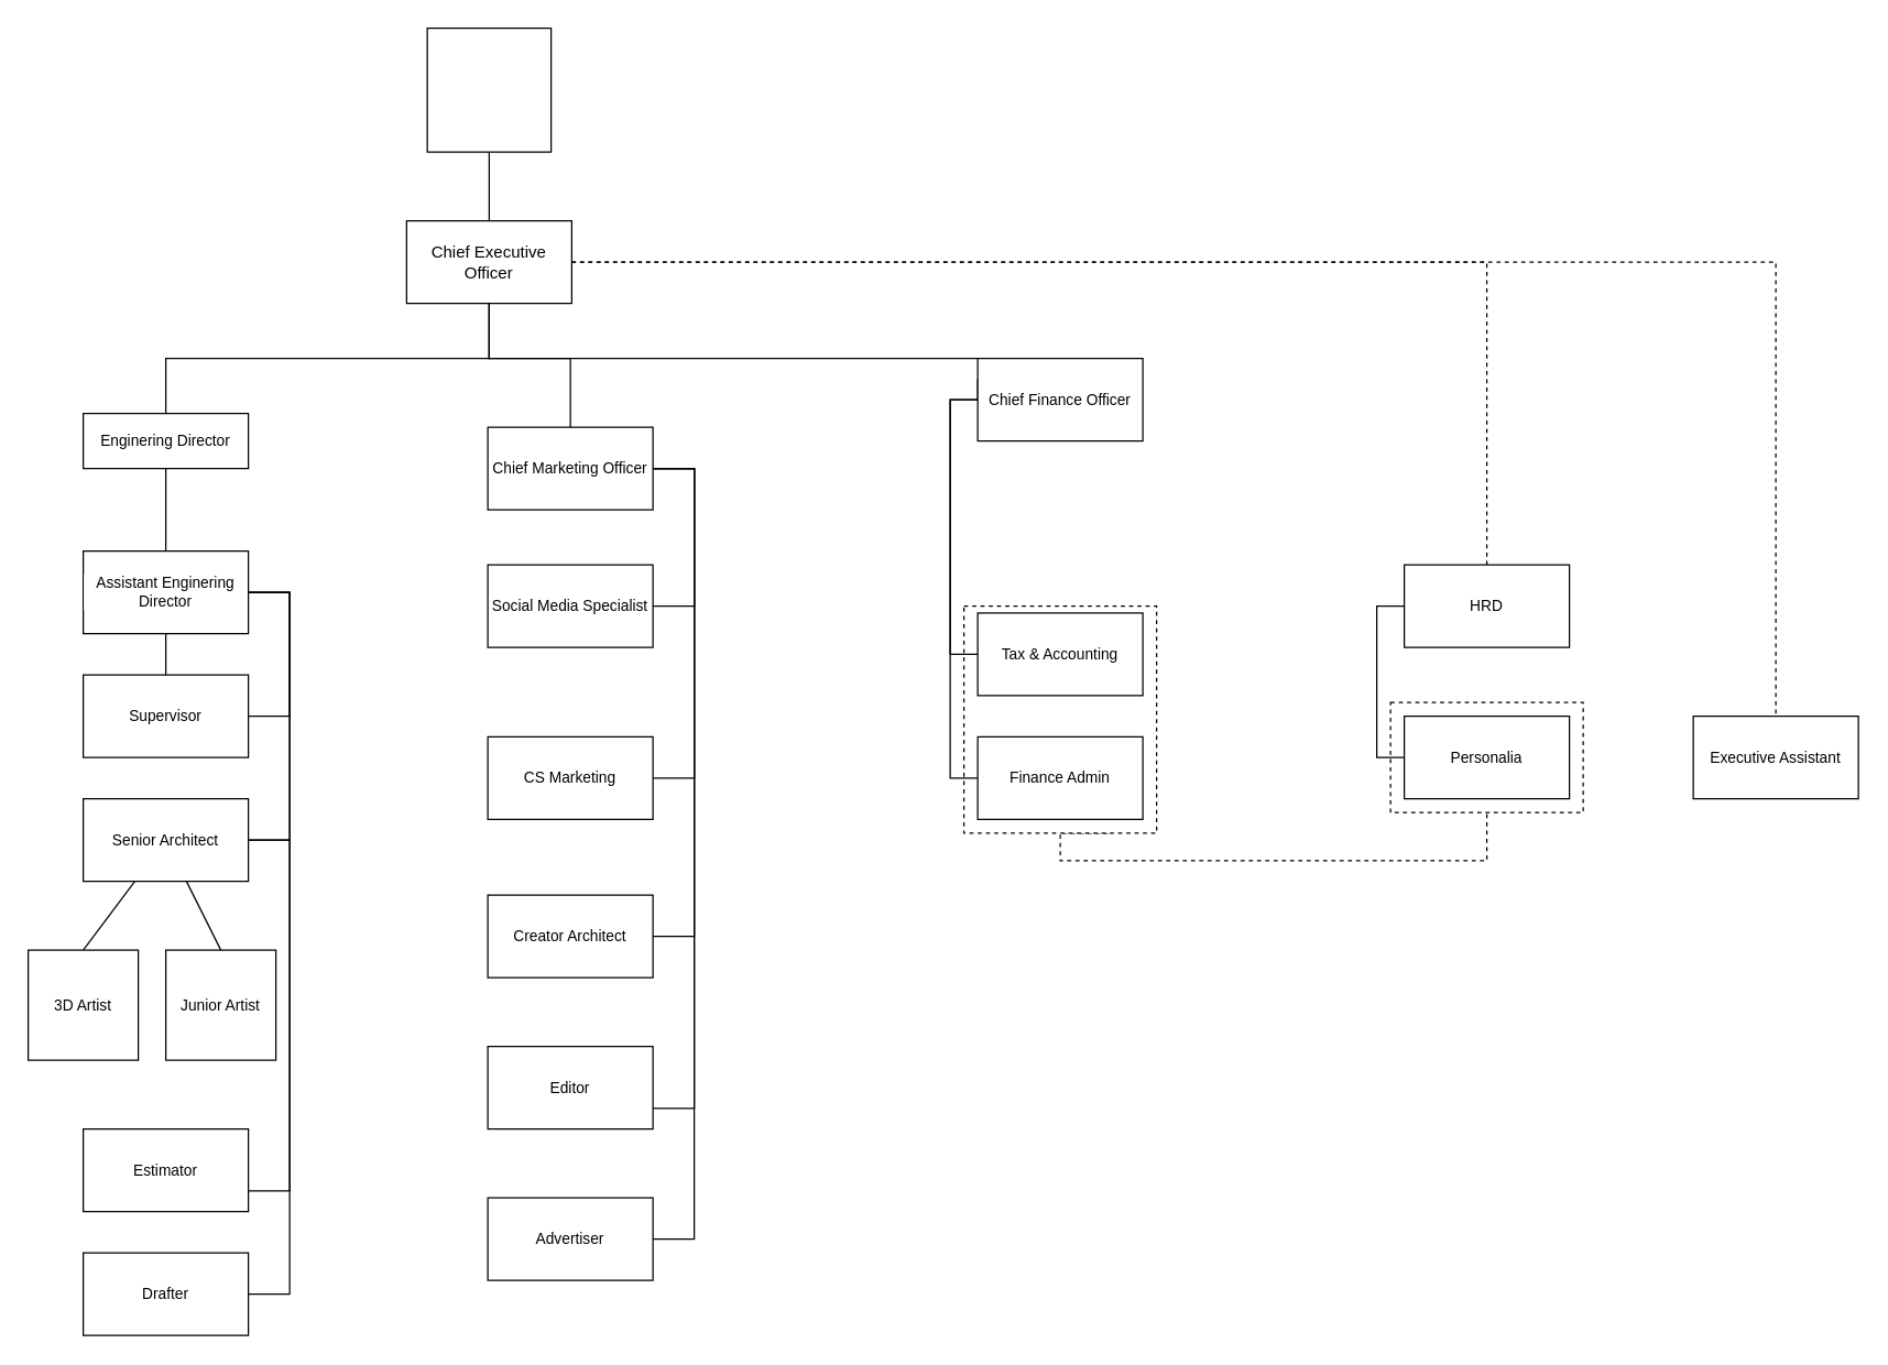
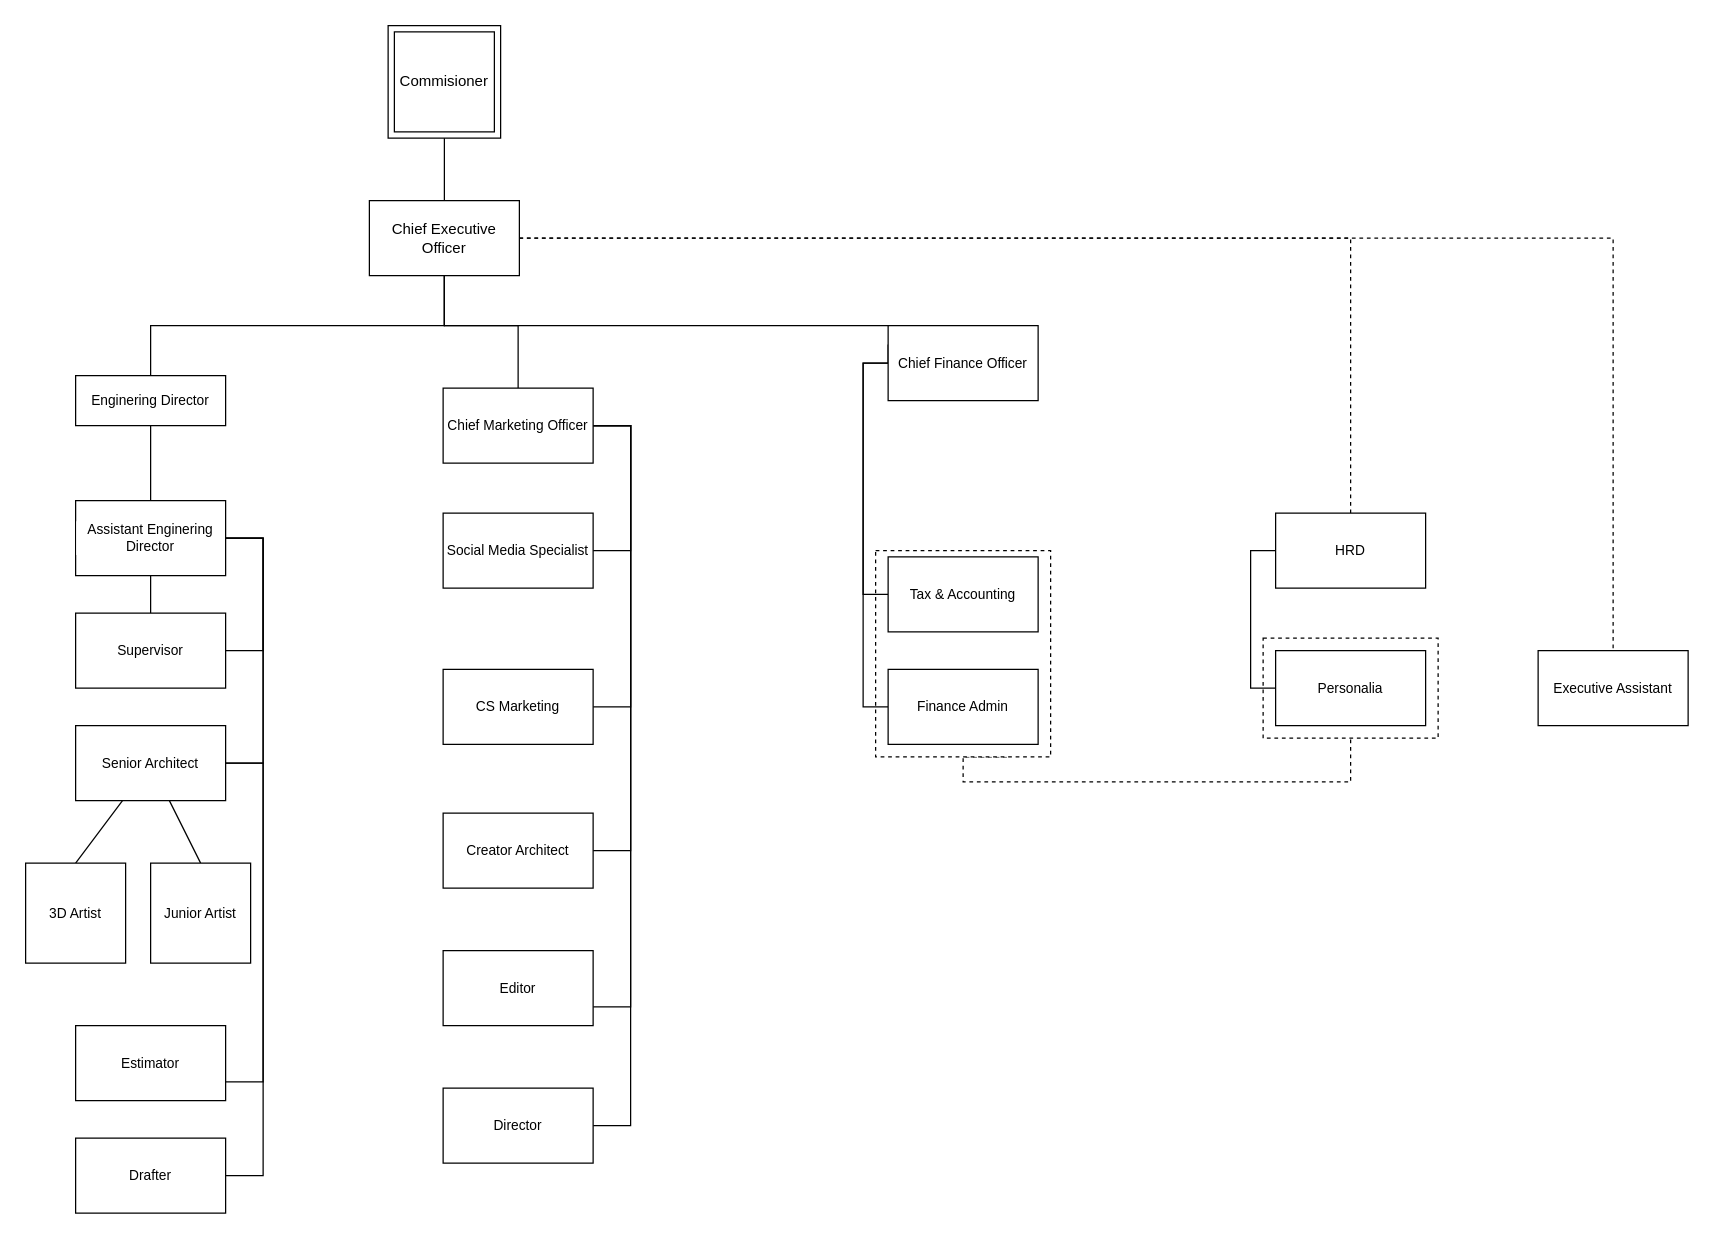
+ <mxCell id="6" value="C&lt;span style=&quot;background-color: transparent; color: light-dark(rgb(0, 0, 0), rgb(255, 255, 255));&quot;&gt;ommisioner&lt;/span&gt;" style="whiteSpace=wrap;html=1;aspect=fixed;" vertex="1" parent="1"><mxGeometry x="315" y="25" width="80" height="80" as="geometry" /></mxCell>
- <mxCell id="50" value="Advertiser" style="rounded=0;whiteSpace=wrap;html=1;fontFamily=Helvetica;fontSize=11;fontColor=default;labelBackgroundColor=default;" vertex="1" parent="1"><mxGeometry x="354" y="870" width="120" height="60" as="geometry" /></mxCell>
+ <mxCell id="50" value="Director" style="rounded=0;whiteSpace=wrap;html=1;fontFamily=Helvetica;fontSize=11;fontColor=default;labelBackgroundColor=default;" vertex="1" parent="1"><mxGeometry x="354" y="870" width="120" height="60" as="geometry" /></mxCell>
